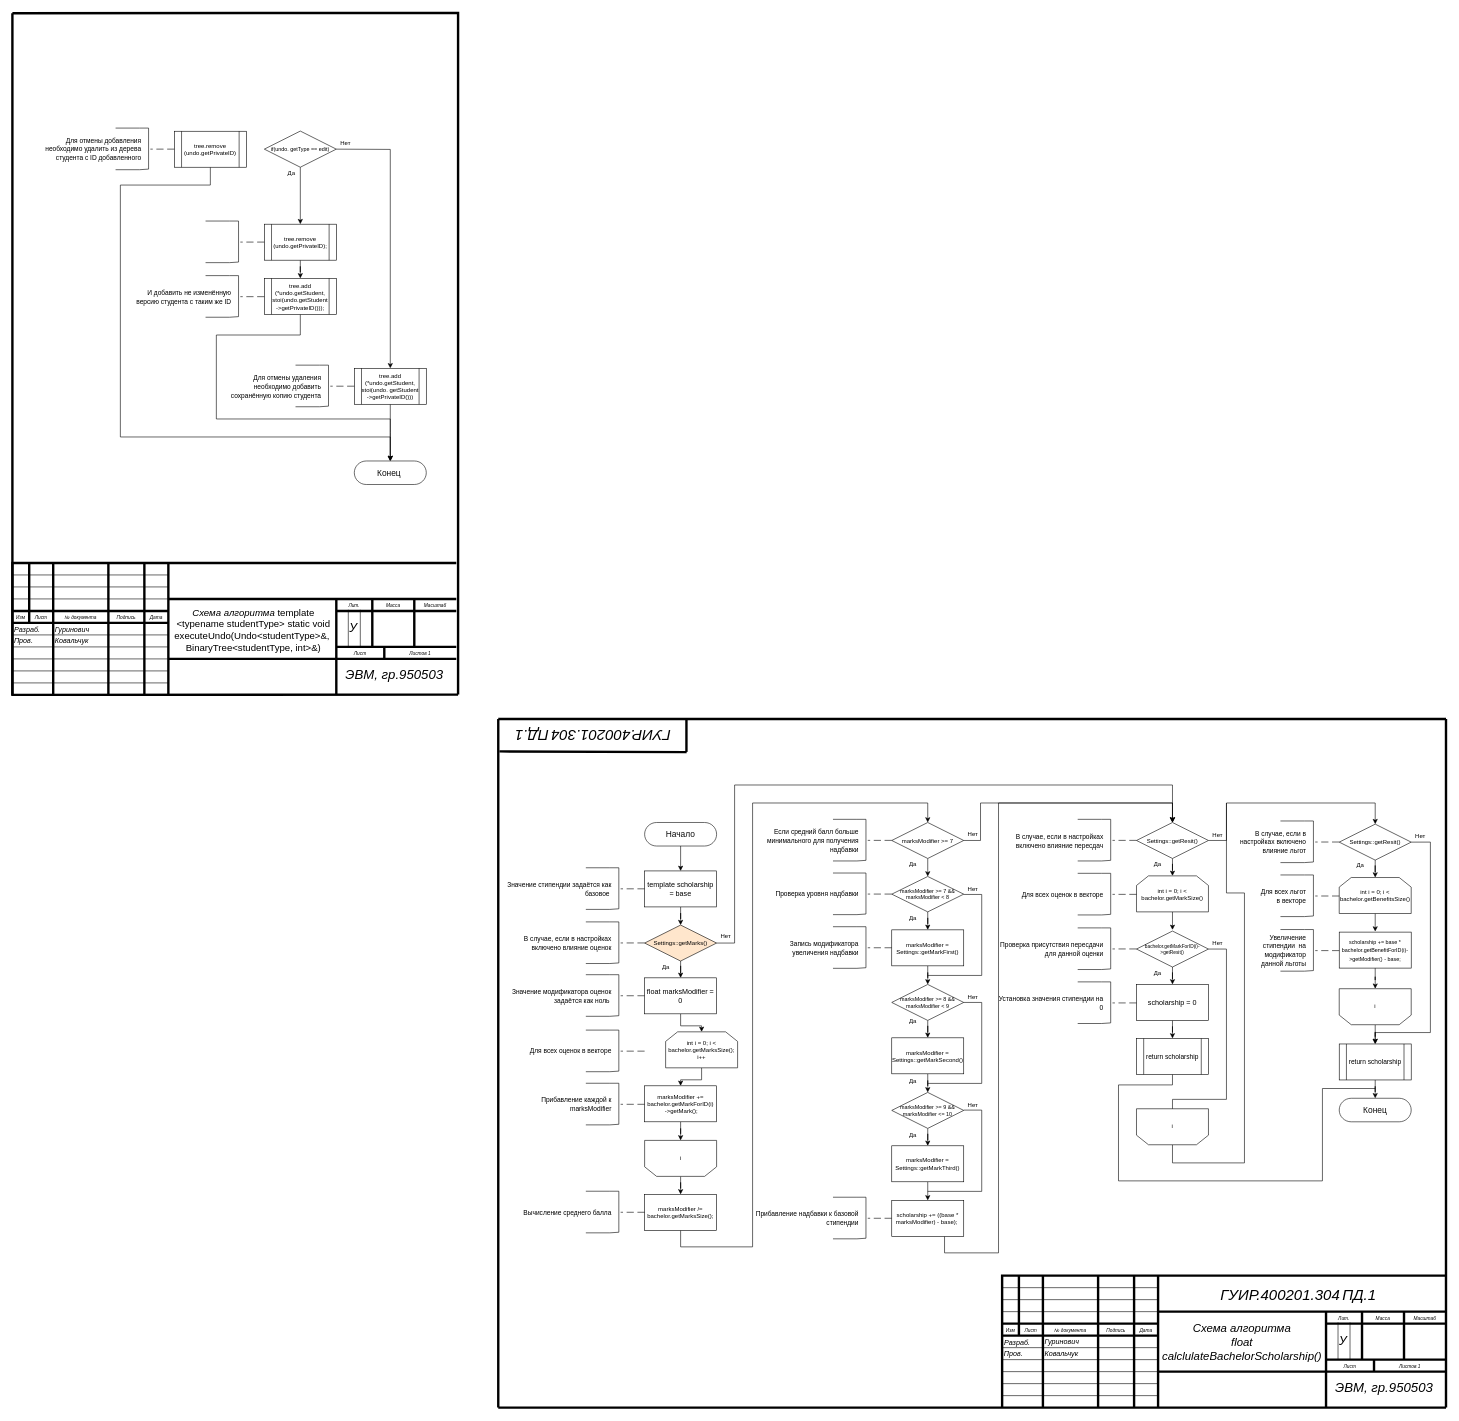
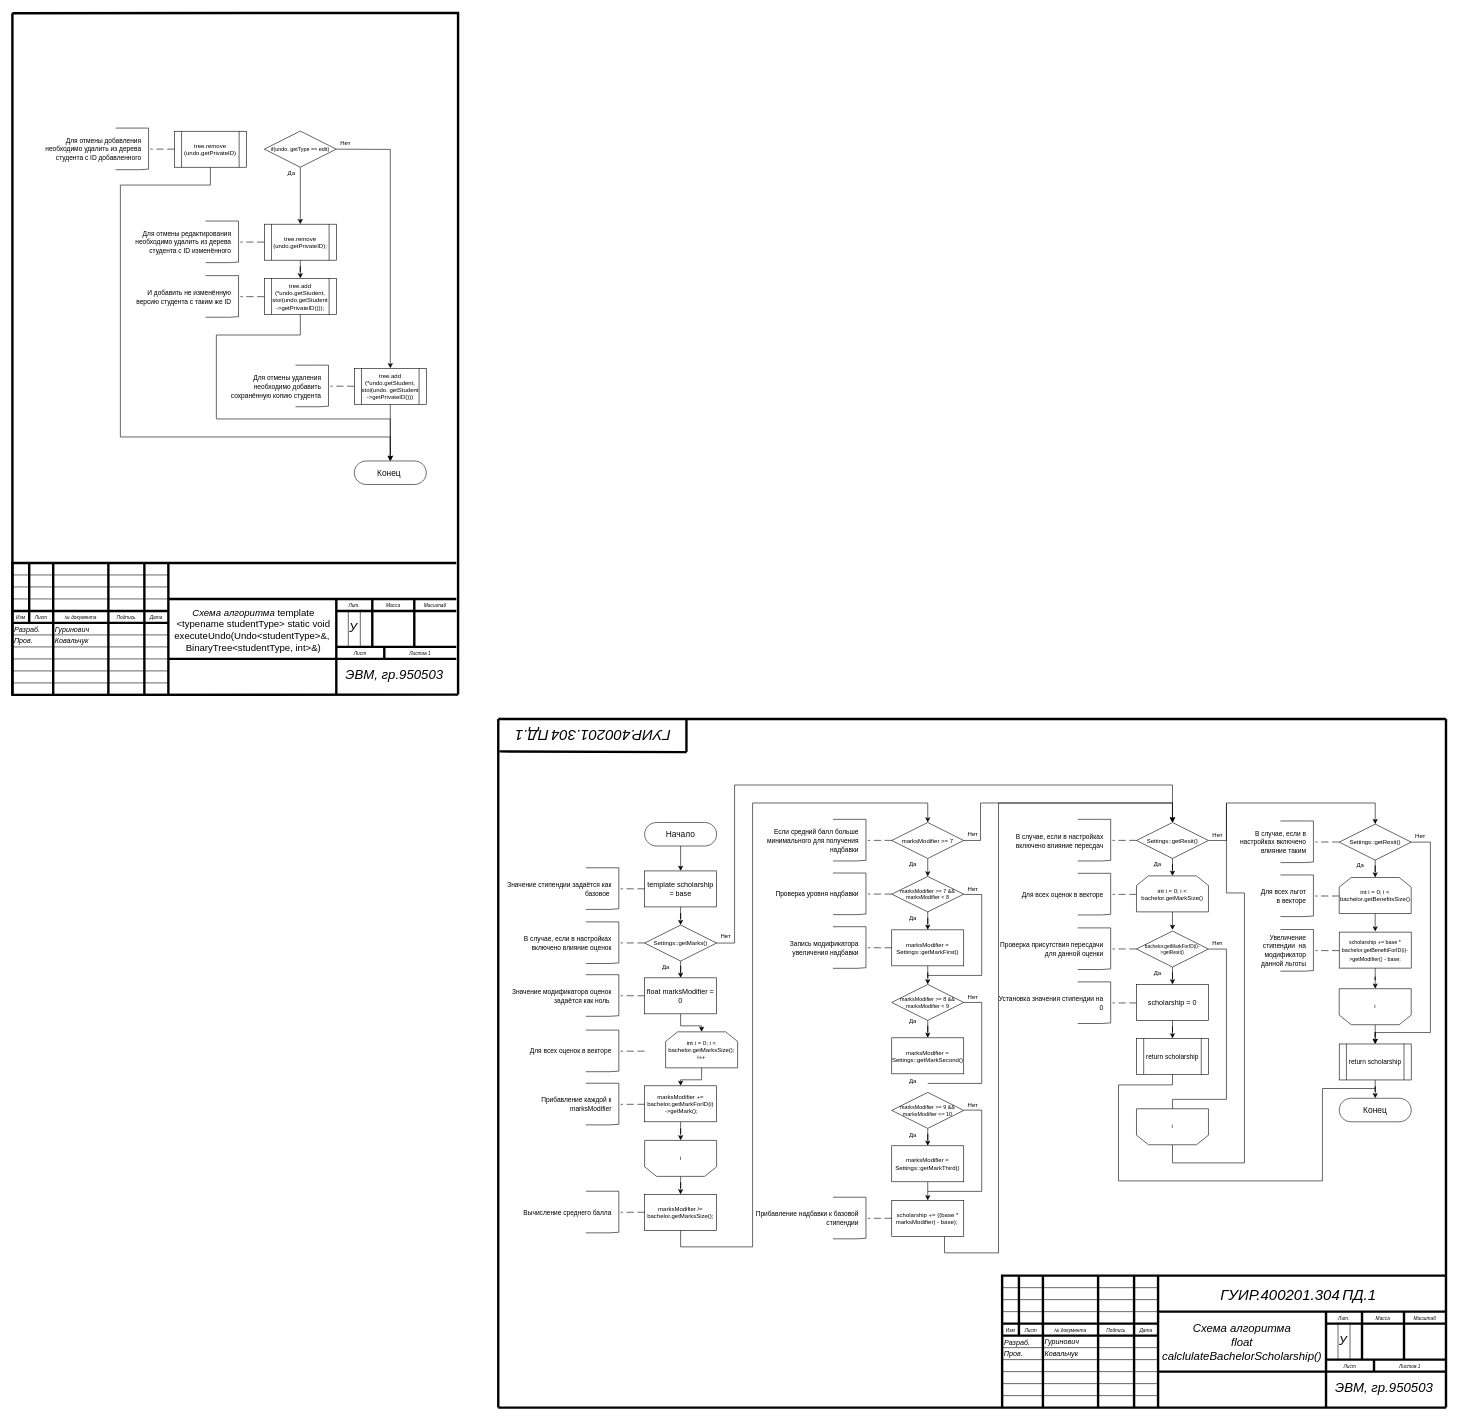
+ <mxCell id="304" value="&lt;p style=&quot;margin-left: 0 ; margin-right: 0 ; margin-top: 0px ; margin-bottom: 0px ; text-indent: 0 ; direction: ltr&quot;&gt;&lt;span style=&quot;font-size: 11px&quot;&gt;Для отмены редактирования необходимо удалить из дерева студента с ID изменённого&lt;/span&gt;&lt;/p&gt;" style="verticalAlign=middle;align=right;vsdxID=761;fillColor=none;gradientColor=none;shape=stencil(nZBLDoAgDERP0z3SIyjew0SURgSD+Lu9kMZoXLhwN9O+tukAlrNpJg1SzDH4QW/URgNYgZTkjA4UkwJUgGXng+6DX1zLfmoymdXo17xh5zmRJ6Q42BWCfc2oJfdAr+Yv+AP9Cb7OJ3H/2JG1HNGz/84klThPVCc=);strokeColor=none;labelBackgroundColor=none;rounded=0;html=1;whiteSpace=wrap;" parent="1" vertex="1"><mxGeometry x="210" y="389.26" width="177" height="28" as="geometry" /></mxCell>
- <mxCell id="273" value="&lt;p style=&quot;margin-left: 0 ; margin-right: 0 ; margin-top: 0px ; margin-bottom: 0px ; text-indent: 0 ; direction: ltr&quot;&gt;&lt;span style=&quot;font-size: 11px&quot;&gt;В случае, если в настройках включено влияние льгот&lt;/span&gt;&lt;/p&gt;" style="verticalAlign=middle;align=right;vsdxID=761;fillColor=none;gradientColor=none;shape=stencil(nZBLDoAgDERP0z3SIyjew0SURgSD+Lu9kMZoXLhwN9O+tukAlrNpJg1SzDH4QW/URgNYgZTkjA4UkwJUgGXng+6DX1zLfmoymdXo17xh5zmRJ6Q42BWCfc2oJfdAr+Yv+AP9Cb7OJ3H/2JG1HNGz/84klThPVCc=);strokeColor=none;labelBackgroundColor=none;rounded=0;html=1;whiteSpace=wrap;" parent="1" vertex="1"><mxGeometry x="2044" y="1389.44" width="135" height="28" as="geometry" /></mxCell>
+ <mxCell id="273" value="&lt;p style=&quot;margin-left: 0 ; margin-right: 0 ; margin-top: 0px ; margin-bottom: 0px ; text-indent: 0 ; direction: ltr&quot;&gt;&lt;span style=&quot;font-size: 11px&quot;&gt;В случае, если в настройках включено влияние таким&lt;/span&gt;&lt;/p&gt;" style="verticalAlign=middle;align=right;vsdxID=761;fillColor=none;gradientColor=none;shape=stencil(nZBLDoAgDERP0z3SIyjew0SURgSD+Lu9kMZoXLhwN9O+tukAlrNpJg1SzDH4QW/URgNYgZTkjA4UkwJUgGXng+6DX1zLfmoymdXo17xh5zmRJ6Q42BWCfc2oJfdAr+Yv+AP9Cb7OJ3H/2JG1HNGz/84klThPVCc=);strokeColor=none;labelBackgroundColor=none;rounded=0;html=1;whiteSpace=wrap;" parent="1" vertex="1"><mxGeometry x="2044" y="1389.44" width="135" height="28" as="geometry" /></mxCell>
- <mxCell id="106" value="Settings::getMarks()" style="rhombus;whiteSpace=wrap;html=1;fontSize=10;fillColor=#ffe6cc;" parent="1" vertex="1"><mxGeometry x="1074" y="1541.7" width="120" height="60" as="geometry" /></mxCell>
+ <mxCell id="106" value="Settings::getMarks()" style="rhombus;whiteSpace=wrap;html=1;fontSize=10;" parent="1" vertex="1"><mxGeometry x="1074" y="1541.7" width="120" height="60" as="geometry" /></mxCell>
- <mxCell id="132" style="edgeStyle=orthogonalEdgeStyle;rounded=0;orthogonalLoop=1;jettySize=auto;html=1;fontSize=9;" parent="1" source="133" target="135" edge="1"><mxGeometry relative="1" as="geometry" /></mxCell>
